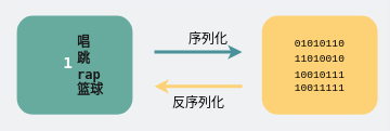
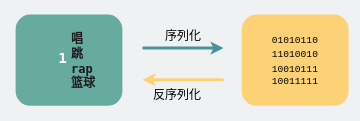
- <mxCell id="7" value="&lt;font style=&quot;font-size: 20px;&quot;&gt;序列化&lt;/font&gt;" style="text;html=1;strokeColor=none;fillColor=none;align=center;verticalAlign=middle;whiteSpace=wrap;rounded=0;labelBackgroundColor=none;fontColor=#000000;" parent="1" vertex="1"><mxGeometry x="284" y="43" width="72" height="30" as="geometry" /></mxCell>
+ <mxCell id="7" value="&lt;font style=&quot;font-size: 20px;&quot;&gt;序列化&lt;/font&gt;" style="text;html=1;strokeColor=none;fillColor=none;align=center;verticalAlign=middle;whiteSpace=wrap;rounded=0;labelBackgroundColor=none;fontColor=#000000;" parent="1" vertex="1"><mxGeometry x="269" y="43" width="72" height="30" as="geometry" /></mxCell>
- <mxCell id="8" value="&lt;font style=&quot;font-size: 20px;&quot;&gt;反序列化&lt;/font&gt;" style="text;html=1;strokeColor=none;fillColor=none;align=center;verticalAlign=middle;whiteSpace=wrap;rounded=0;labelBackgroundColor=none;fontColor=#000000;" parent="1" vertex="1"><mxGeometry x="258" y="142" width="94" height="30" as="geometry" /></mxCell>
+ <mxCell id="8" value="&lt;font style=&quot;font-size: 20px;&quot;&gt;反序列化&lt;/font&gt;" style="text;html=1;strokeColor=none;fillColor=none;align=center;verticalAlign=middle;whiteSpace=wrap;rounded=0;labelBackgroundColor=none;fontColor=#000000;" parent="1" vertex="1"><mxGeometry x="248" y="142" width="94" height="30" as="geometry" /></mxCell>
